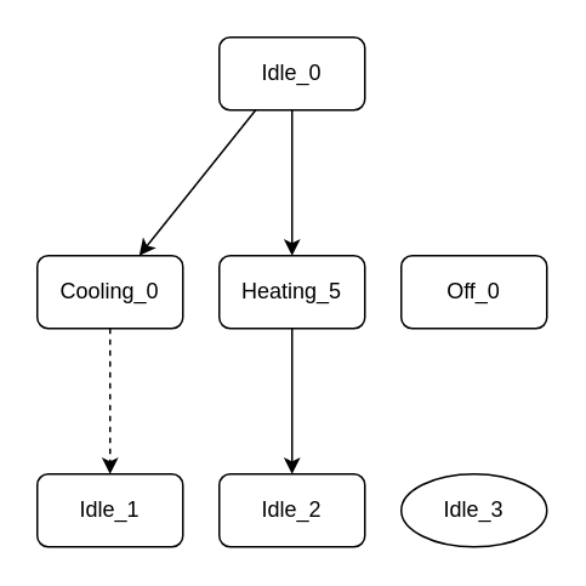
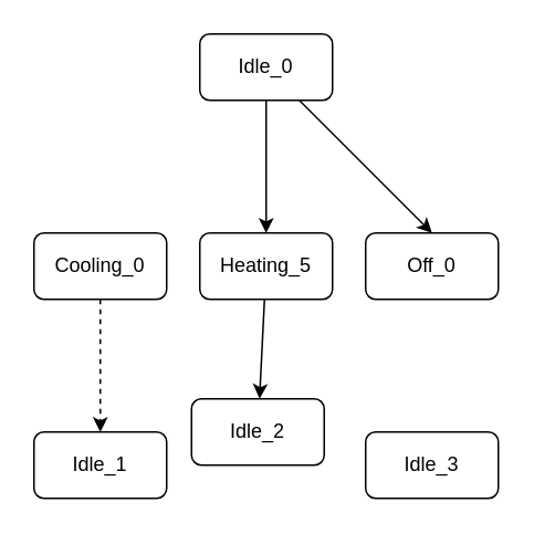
- <mxCell id="3" style="rounded=0;orthogonalLoop=1;jettySize=auto;html=1;exitX=0.25;exitY=1;exitDx=0;exitDy=0;" edge="1" parent="1" source="5" target="12"><mxGeometry relative="1" as="geometry" /></mxCell>
+ <mxCell id="4" style="rounded=0;orthogonalLoop=1;jettySize=auto;html=1;exitX=0.75;exitY=1;exitDx=0;exitDy=0;entryX=0.5;entryY=0;entryDx=0;entryDy=0;" edge="1" parent="1" source="5" target="9"><mxGeometry relative="1" as="geometry" /></mxCell>
- <mxCell id="8" value="Idle_2" style="rounded=1;whiteSpace=wrap;html=1;" vertex="1" parent="1"><mxGeometry x="120" y="260" width="80" height="40" as="geometry" /></mxCell>
+ <mxCell id="8" value="Idle_2" style="rounded=1;whiteSpace=wrap;html=1;" vertex="1" parent="1"><mxGeometry x="115" y="240" width="80" height="40" as="geometry" /></mxCell>
- <mxCell id="10" value="Idle_3" style="ellipse;whiteSpace=wrap;html=1;" vertex="1" parent="1"><mxGeometry x="220" y="260" width="80" height="40" as="geometry" /></mxCell>
+ <mxCell id="10" value="Idle_3" style="rounded=1;whiteSpace=wrap;html=1;" vertex="1" parent="1"><mxGeometry x="220" y="260" width="80" height="40" as="geometry" /></mxCell>
